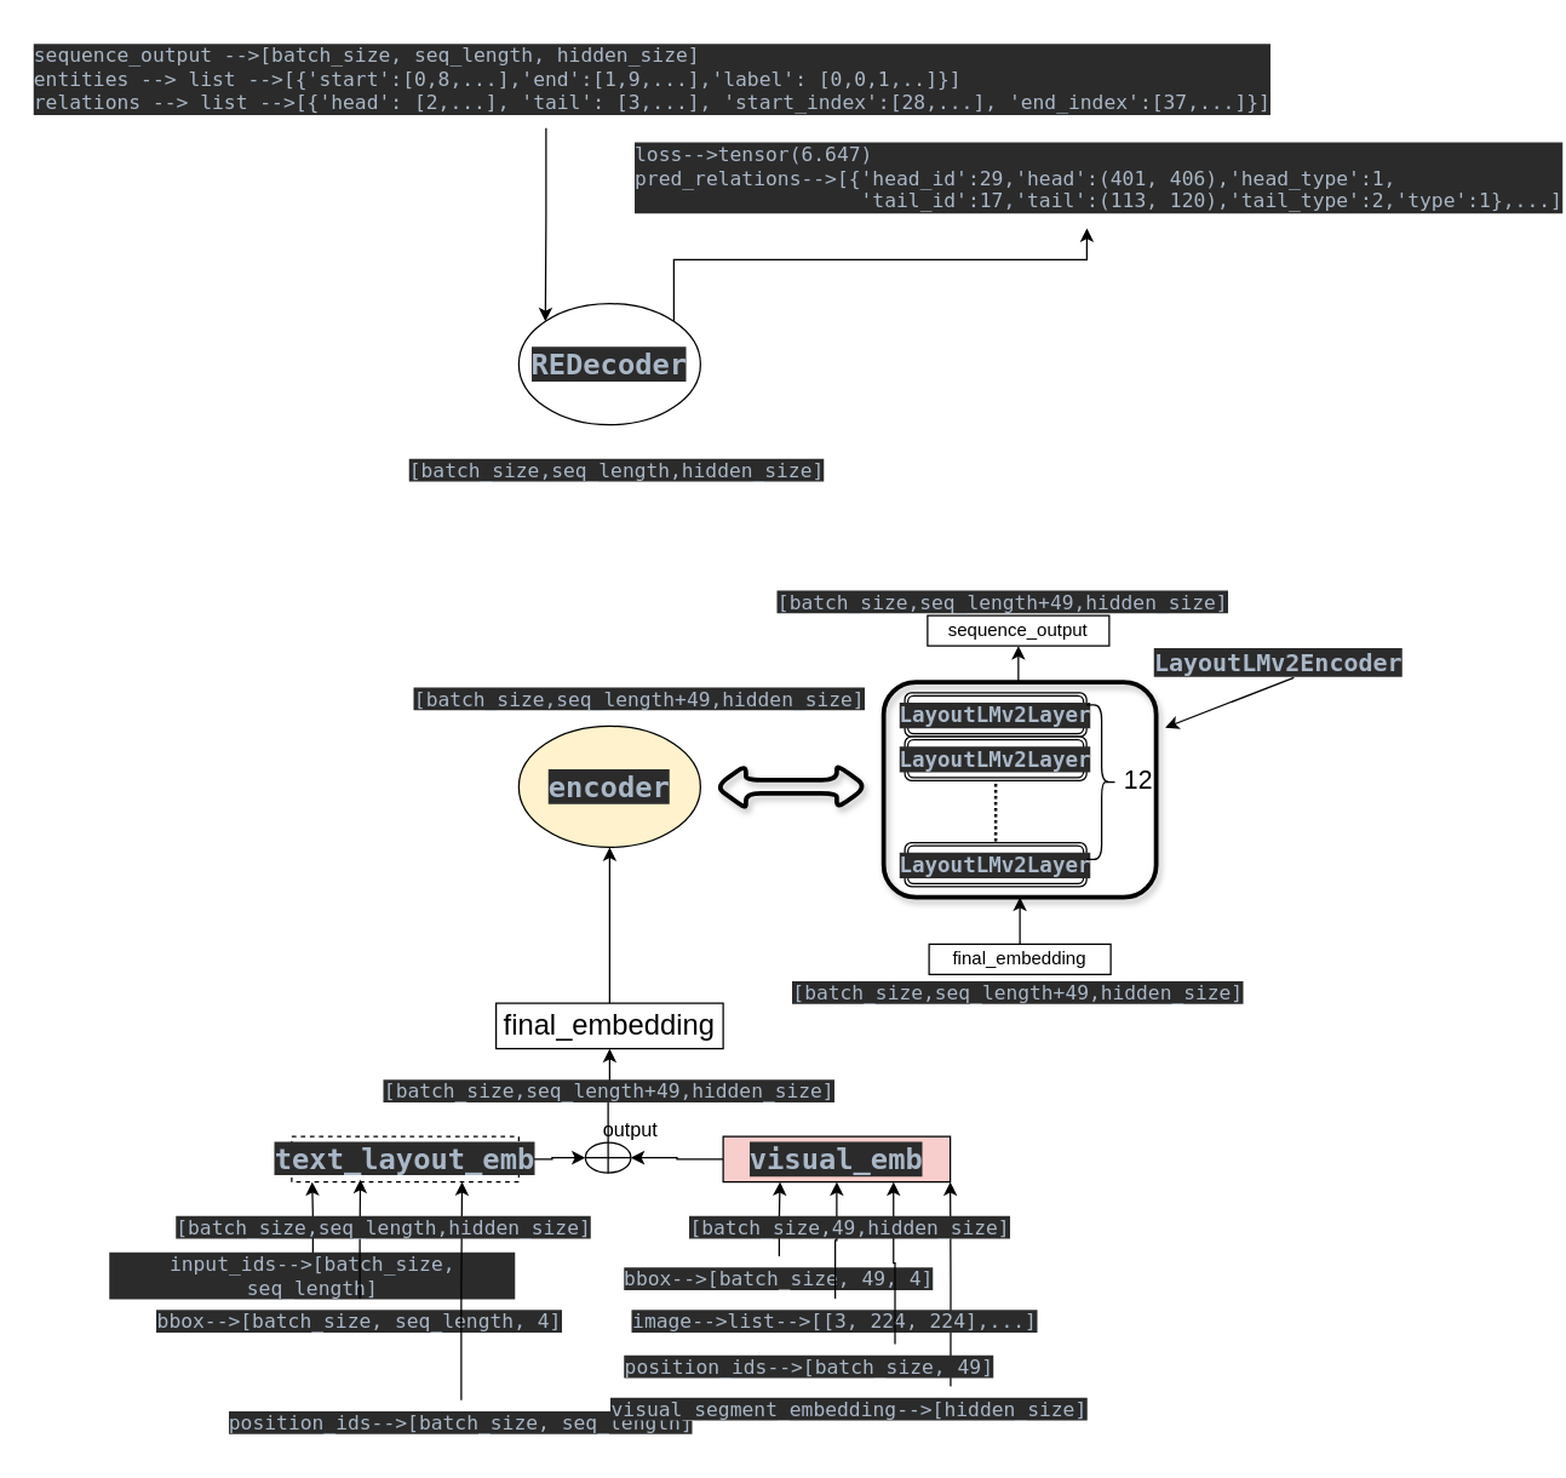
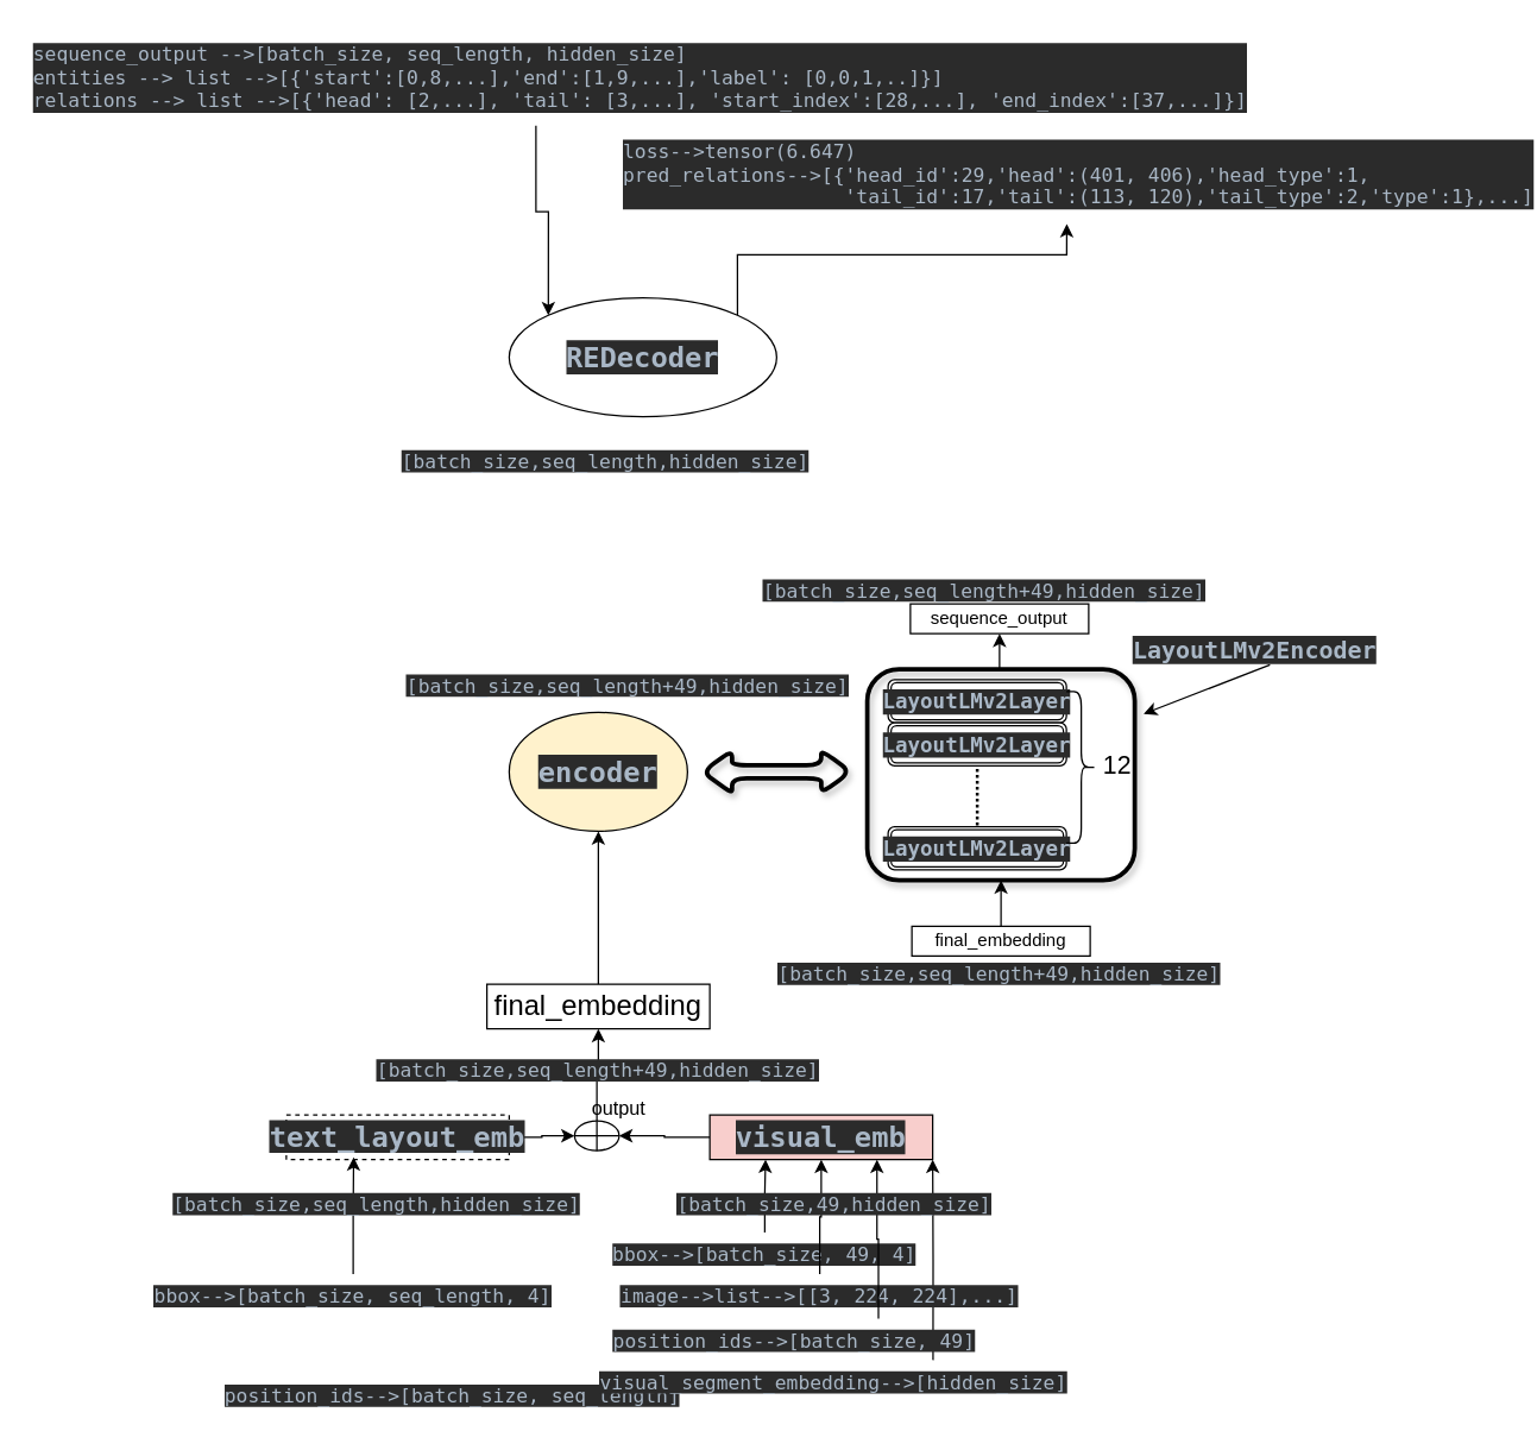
- <mxCell id="7" value="&lt;pre style=&quot;background-color: rgb(43 , 43 , 43) ; color: rgb(169 , 183 , 198) ; font-family: &amp;#34;jetbrains mono&amp;#34; , monospace&quot;&gt;&lt;font style=&quot;font-size: 19px&quot;&gt;&lt;b&gt;REDecoder&lt;/b&gt;&lt;/font&gt;&lt;/pre&gt;" style="ellipse;whiteSpace=wrap;html=1;" parent="1" vertex="1"><mxGeometry x="342" y="200" width="120" height="80" as="geometry" /></mxCell>
+ <mxCell id="7" value="&lt;pre style=&quot;background-color: rgb(43 , 43 , 43) ; color: rgb(169 , 183 , 198) ; font-family: &amp;#34;jetbrains mono&amp;#34; , monospace&quot;&gt;&lt;font style=&quot;font-size: 19px&quot;&gt;&lt;b&gt;REDecoder&lt;/b&gt;&lt;/font&gt;&lt;/pre&gt;" style="ellipse;whiteSpace=wrap;html=1;" parent="1" vertex="1"><mxGeometry x="342" y="200" width="180" height="80" as="geometry" /></mxCell>
- <mxCell id="18" style="edgeStyle=orthogonalEdgeStyle;rounded=0;orthogonalLoop=1;jettySize=auto;html=1;exitX=0.5;exitY=0;exitDx=0;exitDy=0;entryX=0.09;entryY=1;entryDx=0;entryDy=0;entryPerimeter=0;fontSize=19;" parent="1" source="19" target="15" edge="1"><mxGeometry relative="1" as="geometry" /></mxCell>
- <mxCell id="19" value="&lt;pre style=&quot;background-color: #2b2b2b ; color: #a9b7c6 ; font-family: &amp;#34;jetbrains mono&amp;#34; , monospace ; font-size: 9.8pt&quot;&gt;input_ids--&amp;gt;[&lt;span style=&quot;font-size: 9.8pt ; white-space: normal&quot;&gt;batch_size, seq_length]&lt;/span&gt;&lt;/pre&gt;" style="text;html=1;strokeColor=none;fillColor=none;align=center;verticalAlign=middle;whiteSpace=wrap;rounded=0;fontSize=19;flipV=1;flipH=0;" parent="1" vertex="1"><mxGeometry x="71" y="827" width="270" height="30" as="geometry" /></mxCell>
- <mxCell id="22" style="edgeStyle=orthogonalEdgeStyle;rounded=0;orthogonalLoop=1;jettySize=auto;html=1;exitX=0.5;exitY=0;exitDx=0;exitDy=0;entryX=0.75;entryY=1;entryDx=0;entryDy=0;fontSize=19;" parent="1" source="23" target="15" edge="1"><mxGeometry relative="1" as="geometry" /></mxCell>
